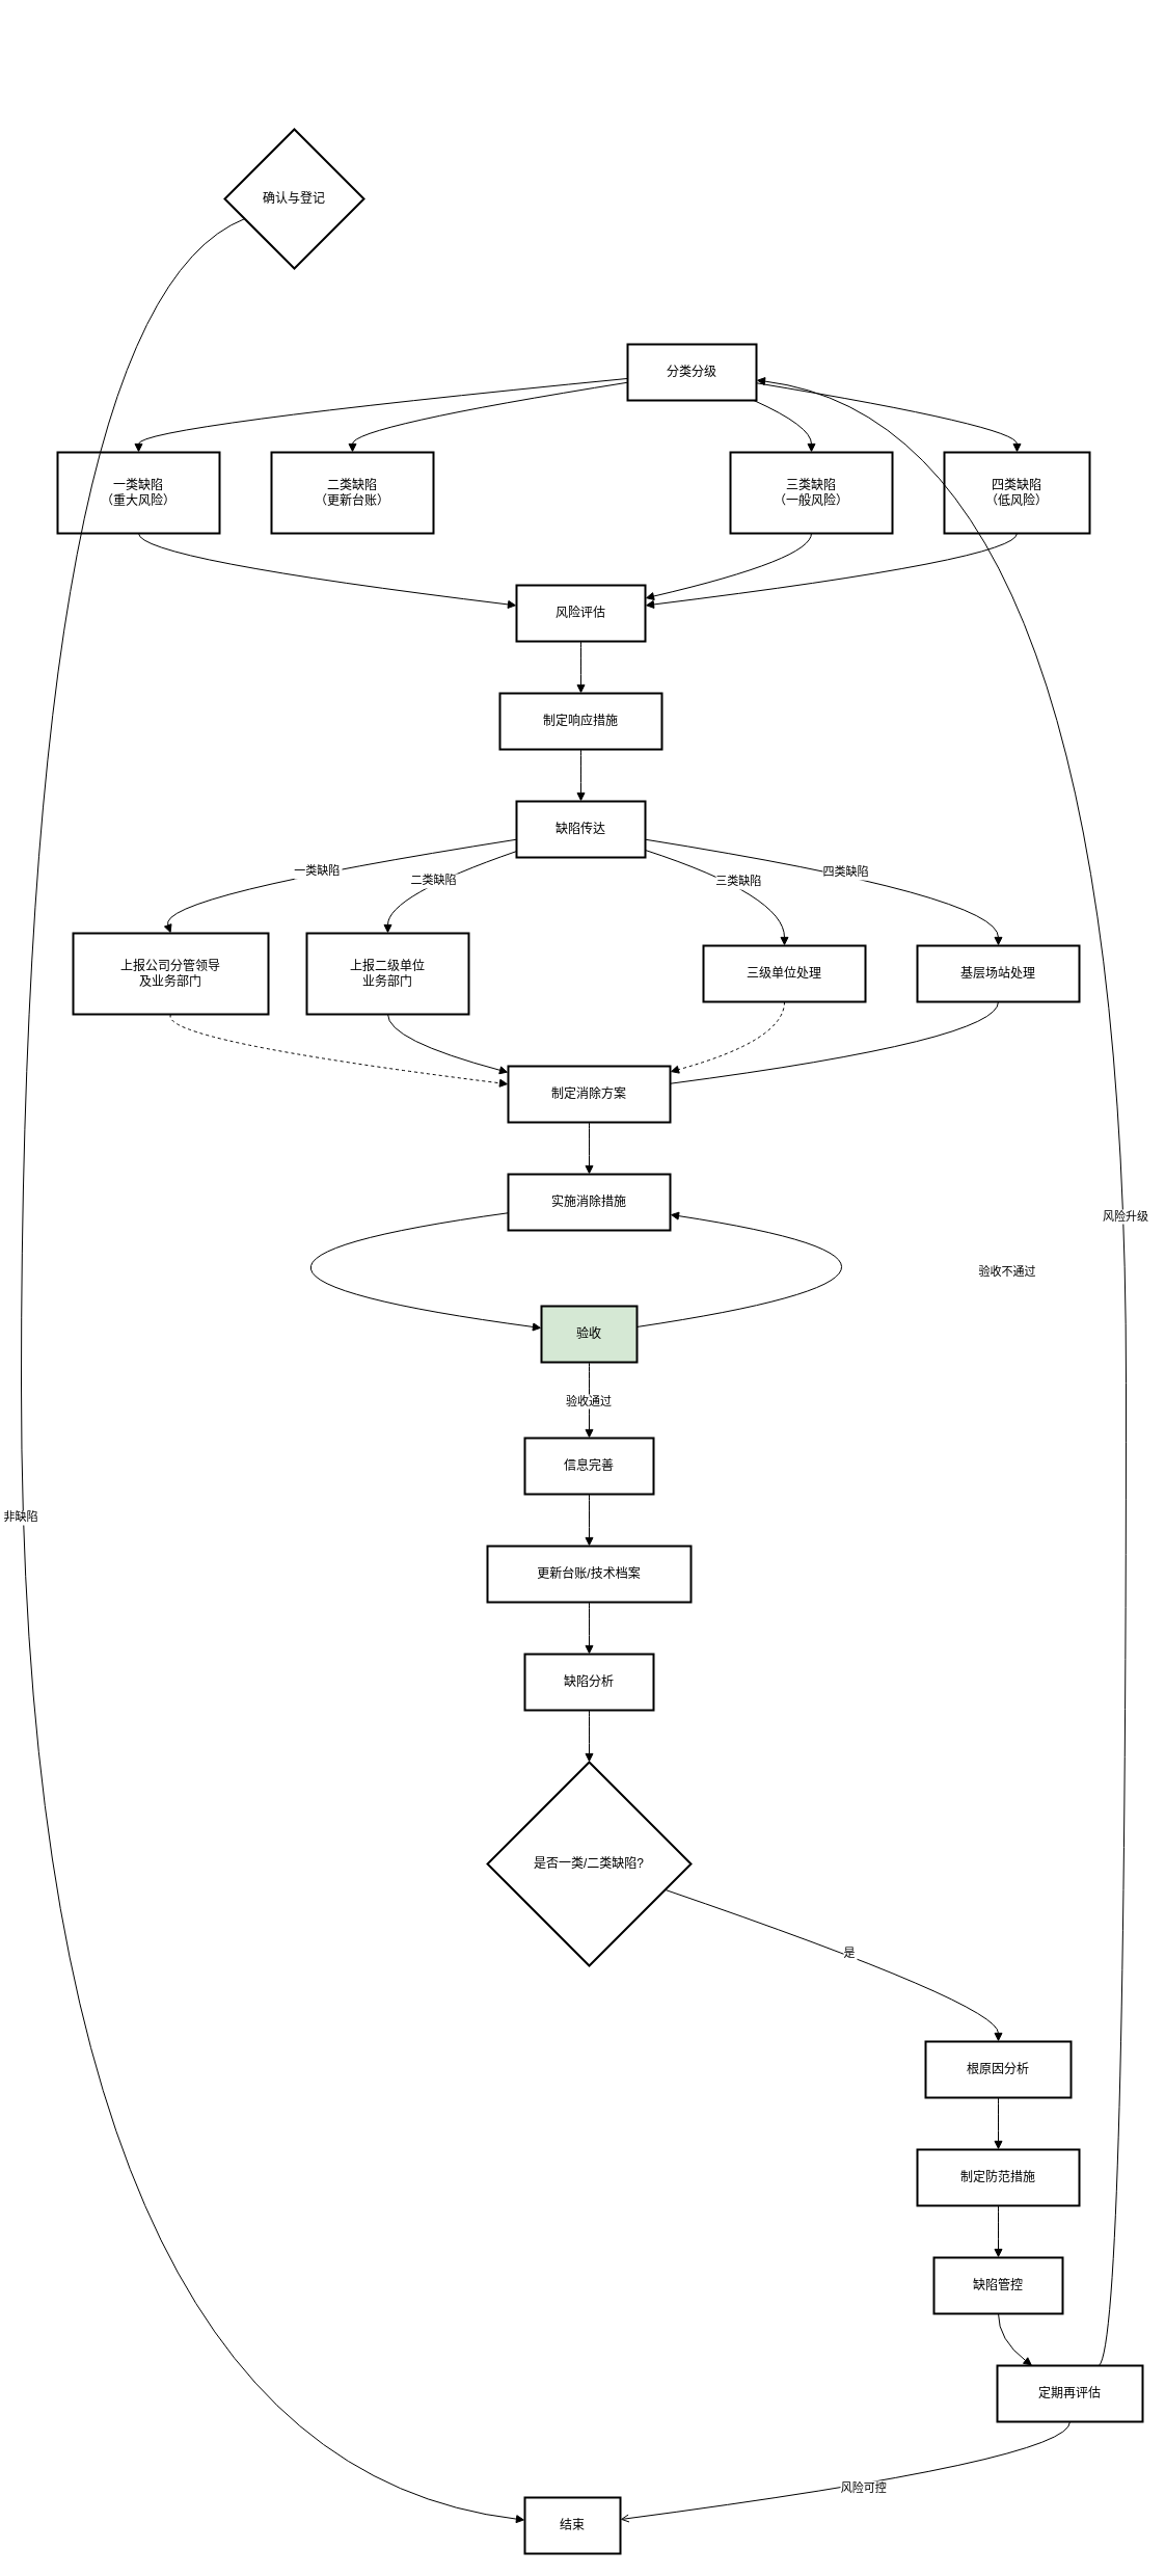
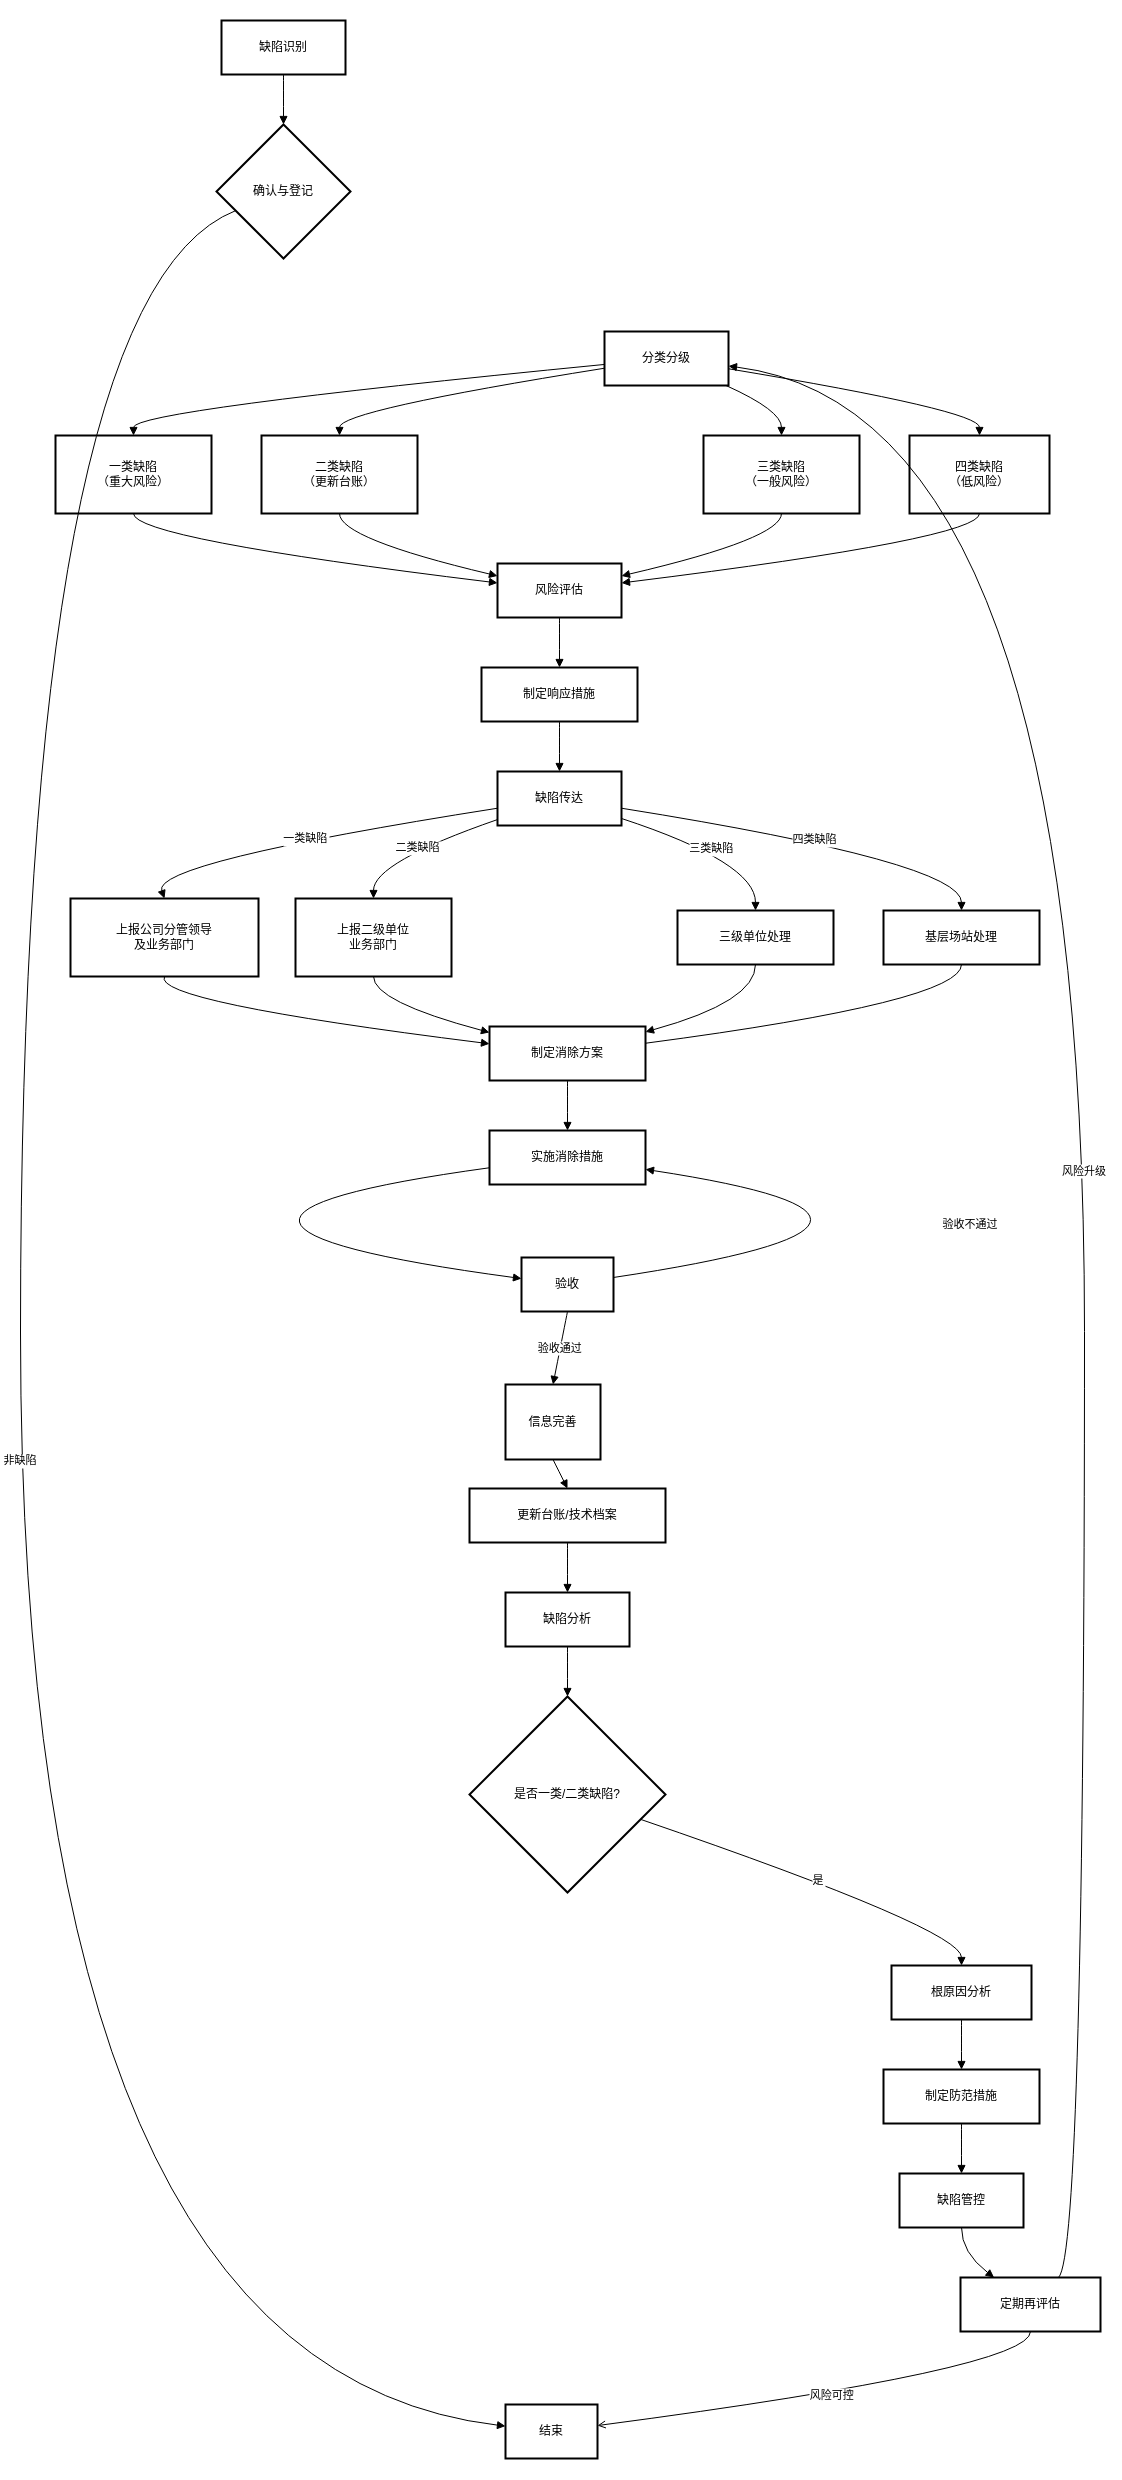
+ <mxCell id="2" value="缺陷识别" style="whiteSpace=wrap;strokeWidth=2;" vertex="1" parent="1"><mxGeometry x="221" y="20" width="124" height="54" as="geometry" /></mxCell>
+ <mxCell id="28" value="" style="curved=1;startArrow=none;endArrow=block;exitX=0.5;exitY=1;entryX=0.5;entryY=0;rounded=0;" edge="1" parent="1" source="2" target="3"><mxGeometry relative="1" as="geometry"><Array as="points" /></mxGeometry></mxCell>
+ <mxCell id="35" value="" style="curved=1;startArrow=none;endArrow=block;exitX=0.5;exitY=1;entryX=0;entryY=0.23;rounded=0;" edge="1" parent="1" source="7" target="10"><mxGeometry relative="1" as="geometry"><Array as="points"><mxPoint x="339" y="538" /></Array></mxGeometry></mxCell>
- <mxCell id="46" value="" style="curved=1;startArrow=none;endArrow=block;exitX=0.5;exitY=1;entryX=1;entryY=0.1;rounded=0;dashed=1;" edge="1" parent="1" source="15" target="17"><mxGeometry relative="1" as="geometry"><Array as="points"><mxPoint x="755" y="1001" /></Array></mxGeometry></mxCell>
+ <mxCell id="46" value="" style="curved=1;startArrow=none;endArrow=block;exitX=0.5;exitY=1;entryX=1;entryY=0.1;rounded=0;" edge="1" parent="1" source="15" target="17"><mxGeometry relative="1" as="geometry"><Array as="points"><mxPoint x="755" y="1001" /></Array></mxGeometry></mxCell>
- <mxCell id="44" value="" style="curved=1;startArrow=none;endArrow=block;exitX=0.5;exitY=1;entryX=0;entryY=0.32;rounded=0;dashed=1;" edge="1" parent="1" source="13" target="17"><mxGeometry relative="1" as="geometry"><Array as="points"><mxPoint x="151" y="1001" /></Array></mxGeometry></mxCell>
+ <mxCell id="44" value="" style="curved=1;startArrow=none;endArrow=block;exitX=0.5;exitY=1;entryX=0;entryY=0.32;rounded=0;" edge="1" parent="1" source="13" target="17"><mxGeometry relative="1" as="geometry"><Array as="points"><mxPoint x="151" y="1001" /></Array></mxGeometry></mxCell>
- <mxCell id="19" value="验收" style="whiteSpace=wrap;strokeWidth=2;fillColor=#d5e8d4;" vertex="1" parent="1"><mxGeometry x="521" y="1257" width="92" height="54" as="geometry" /></mxCell>
+ <mxCell id="19" value="验收" style="whiteSpace=wrap;strokeWidth=2;" vertex="1" parent="1"><mxGeometry x="521" y="1257" width="92" height="54" as="geometry" /></mxCell>
- <mxCell id="20" value="信息完善" style="whiteSpace=wrap;strokeWidth=2;" vertex="1" parent="1"><mxGeometry x="505" y="1384" width="124" height="54" as="geometry" /></mxCell>
+ <mxCell id="20" value="信息完善" style="whiteSpace=wrap;strokeWidth=2;" vertex="1" parent="1"><mxGeometry x="505" y="1384" width="95" height="75" as="geometry" /></mxCell>
